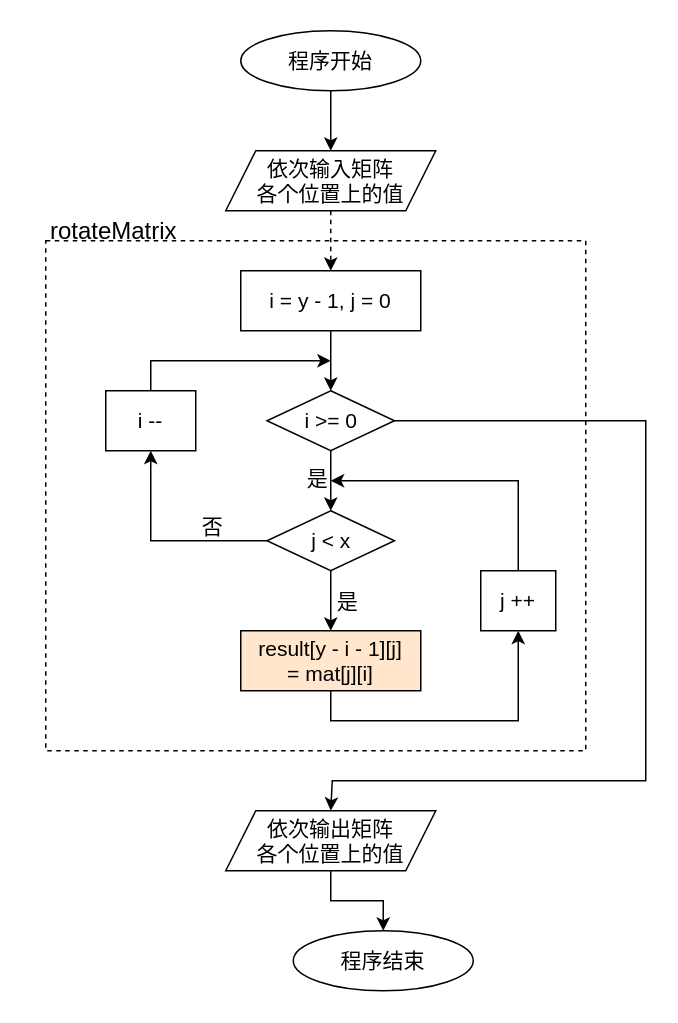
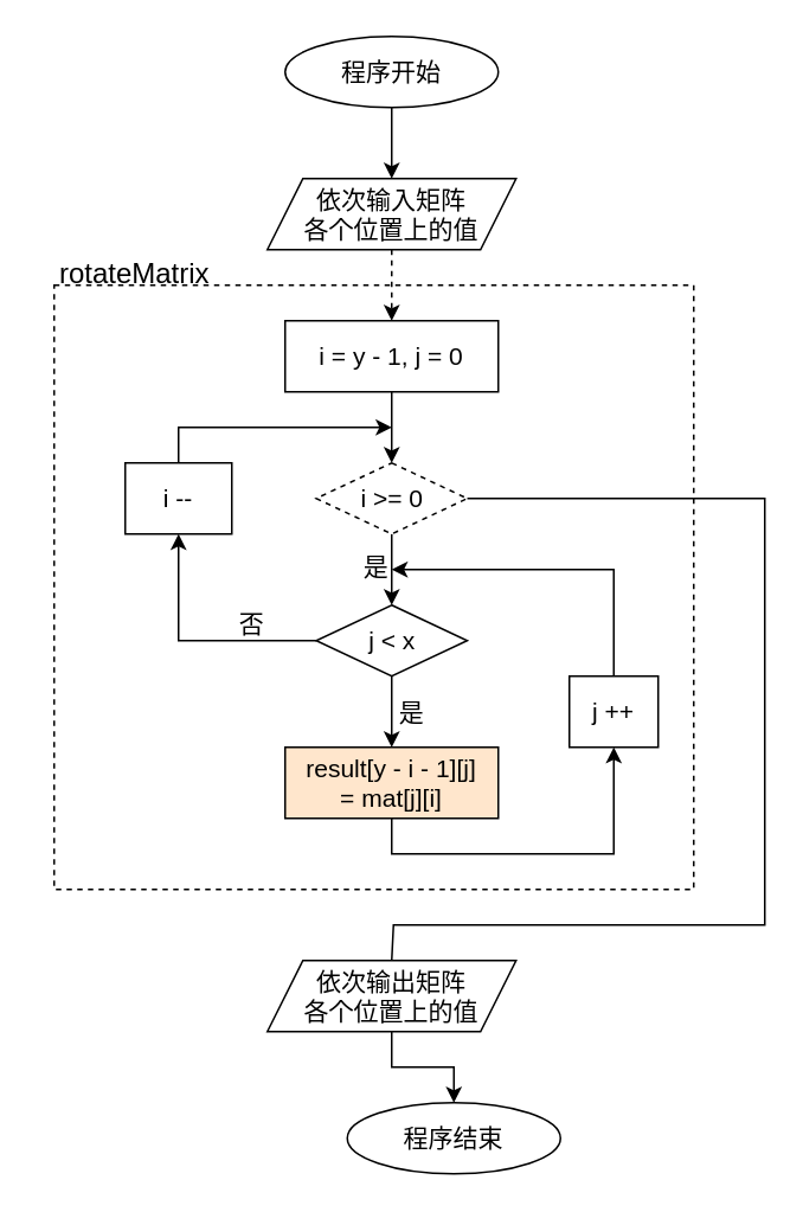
- <mxCell id="21" value="i &amp;gt;= 0" style="rhombus;whiteSpace=wrap;html=1;fontSize=14;" vertex="1" parent="1"><mxGeometry x="177.5" y="260" width="85" height="40" as="geometry" /></mxCell>
+ <mxCell id="21" value="i &amp;gt;= 0" style="rhombus;whiteSpace=wrap;html=1;fontSize=14;dashed=1;" vertex="1" parent="1"><mxGeometry x="177.5" y="260" width="85" height="40" as="geometry" /></mxCell>
- <mxCell id="20" style="edgeStyle=orthogonalEdgeStyle;rounded=0;orthogonalLoop=1;jettySize=auto;html=1;exitX=1;exitY=0.5;exitDx=0;exitDy=0;entryX=0.5;entryY=0;entryDx=0;entryDy=0;" edge="1" parent="1" source="21" target="25"><mxGeometry relative="1" as="geometry"><mxPoint x="220" y="540" as="targetPoint" /><Array as="points"><mxPoint x="430" y="280" /><mxPoint x="430" y="520" /><mxPoint x="221" y="520" /></Array></mxGeometry></mxCell>
+ <mxCell id="20" style="edgeStyle=orthogonalEdgeStyle;rounded=0;orthogonalLoop=1;jettySize=auto;html=1;exitX=1;exitY=0.5;exitDx=0;exitDy=0;entryX=0.5;entryY=0;entryDx=0;entryDy=0;endArrow=none;" edge="1" parent="1" source="21" target="25"><mxGeometry relative="1" as="geometry"><mxPoint x="220" y="540" as="targetPoint" /><Array as="points"><mxPoint x="430" y="280" /><mxPoint x="430" y="520" /><mxPoint x="221" y="520" /></Array></mxGeometry></mxCell>
